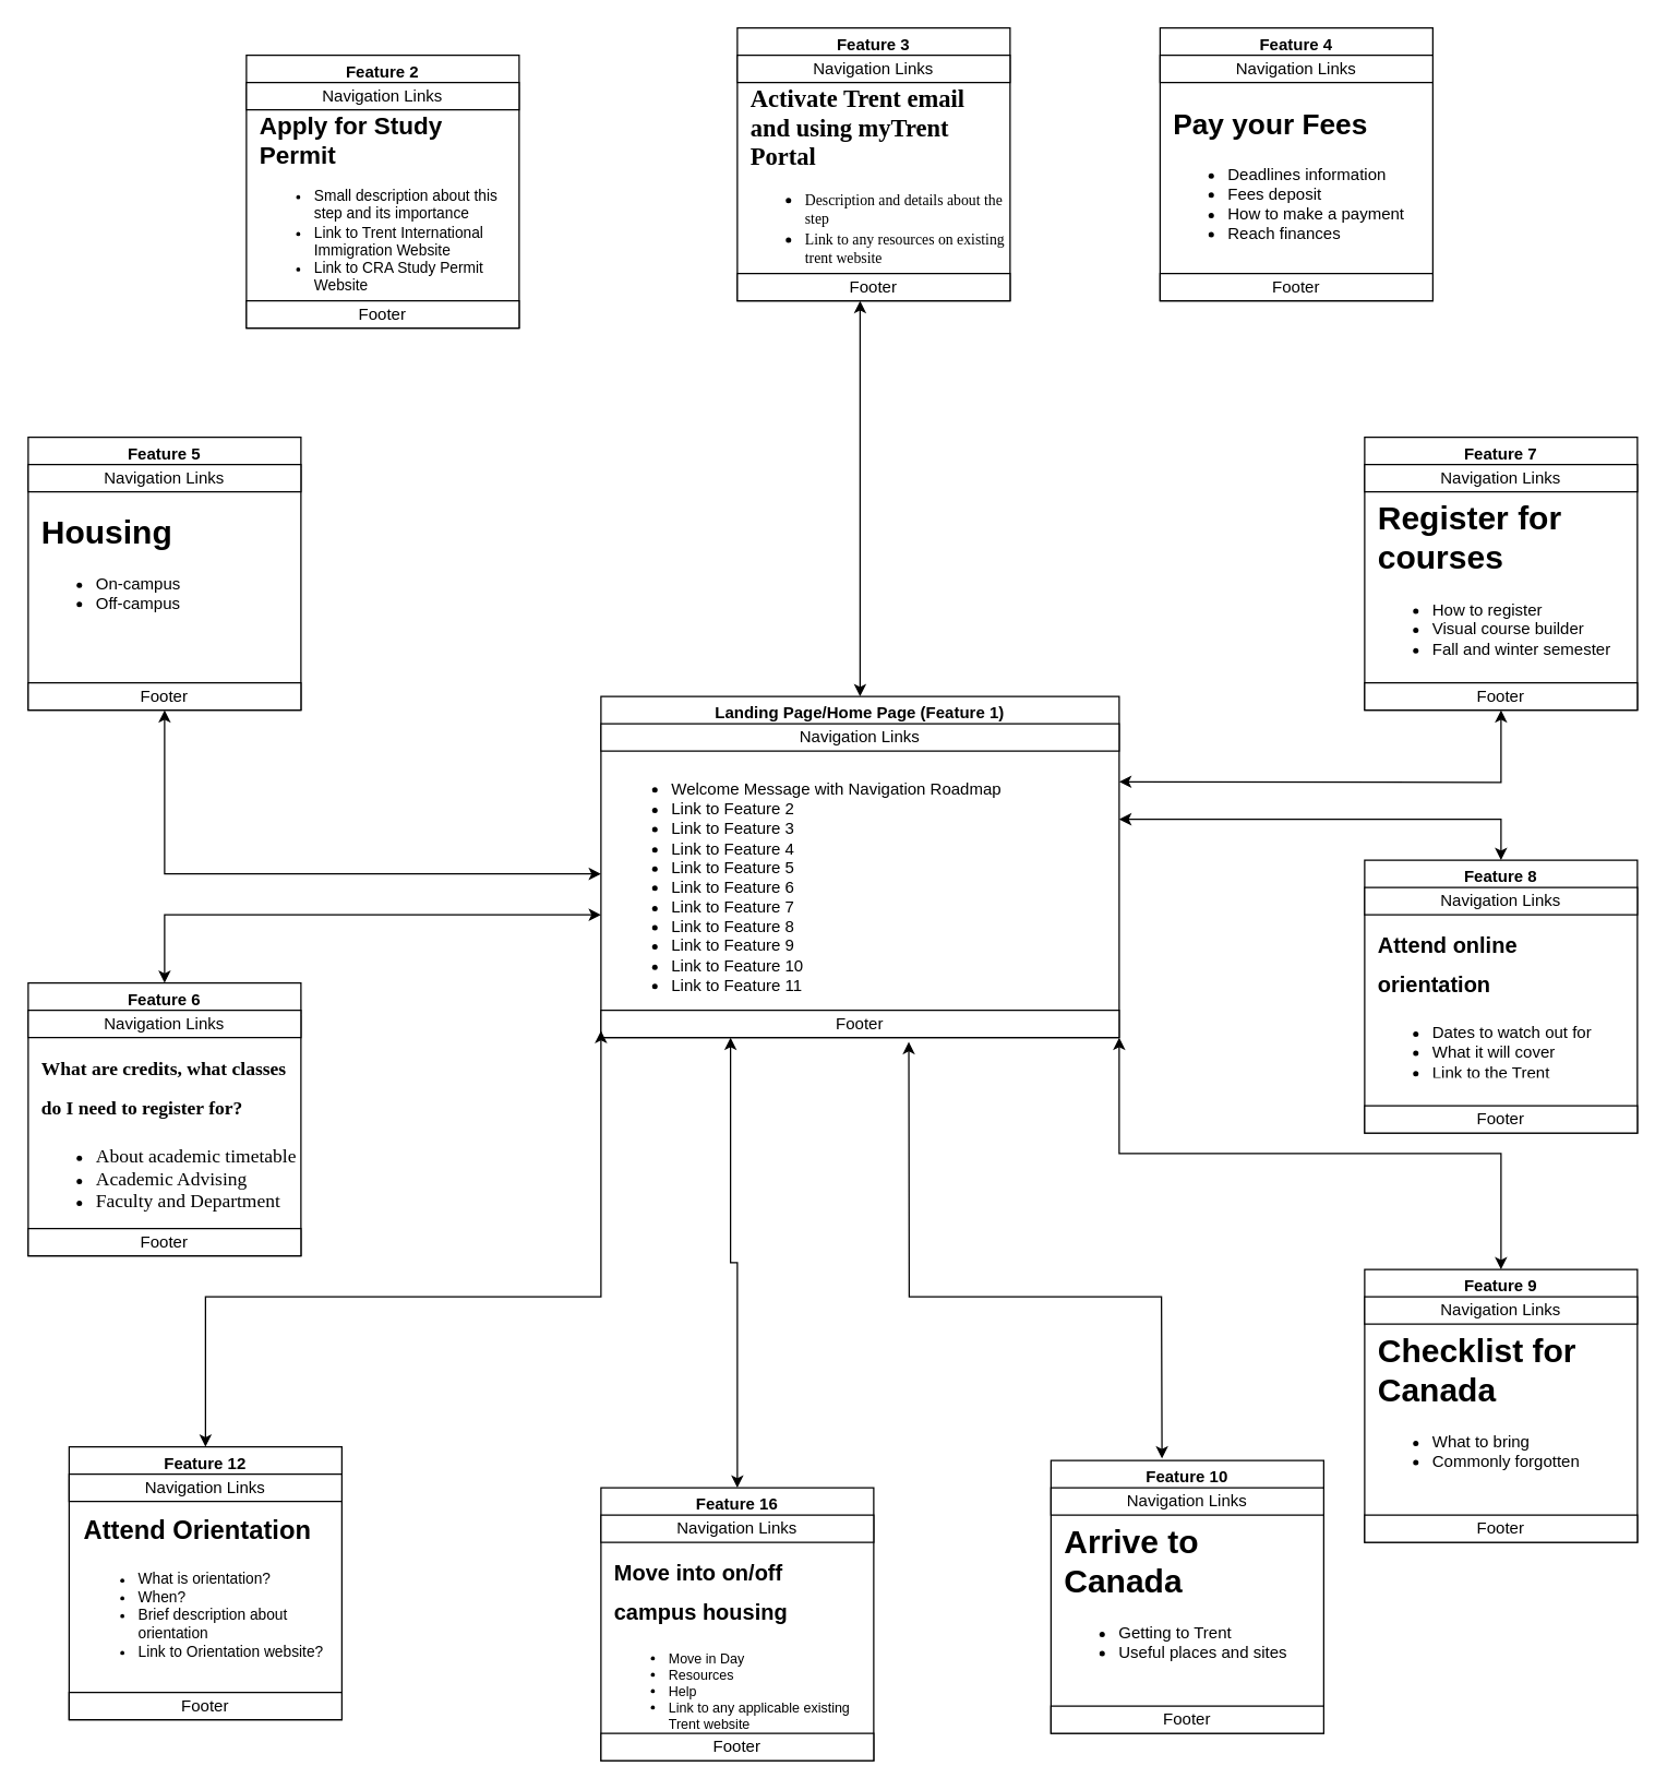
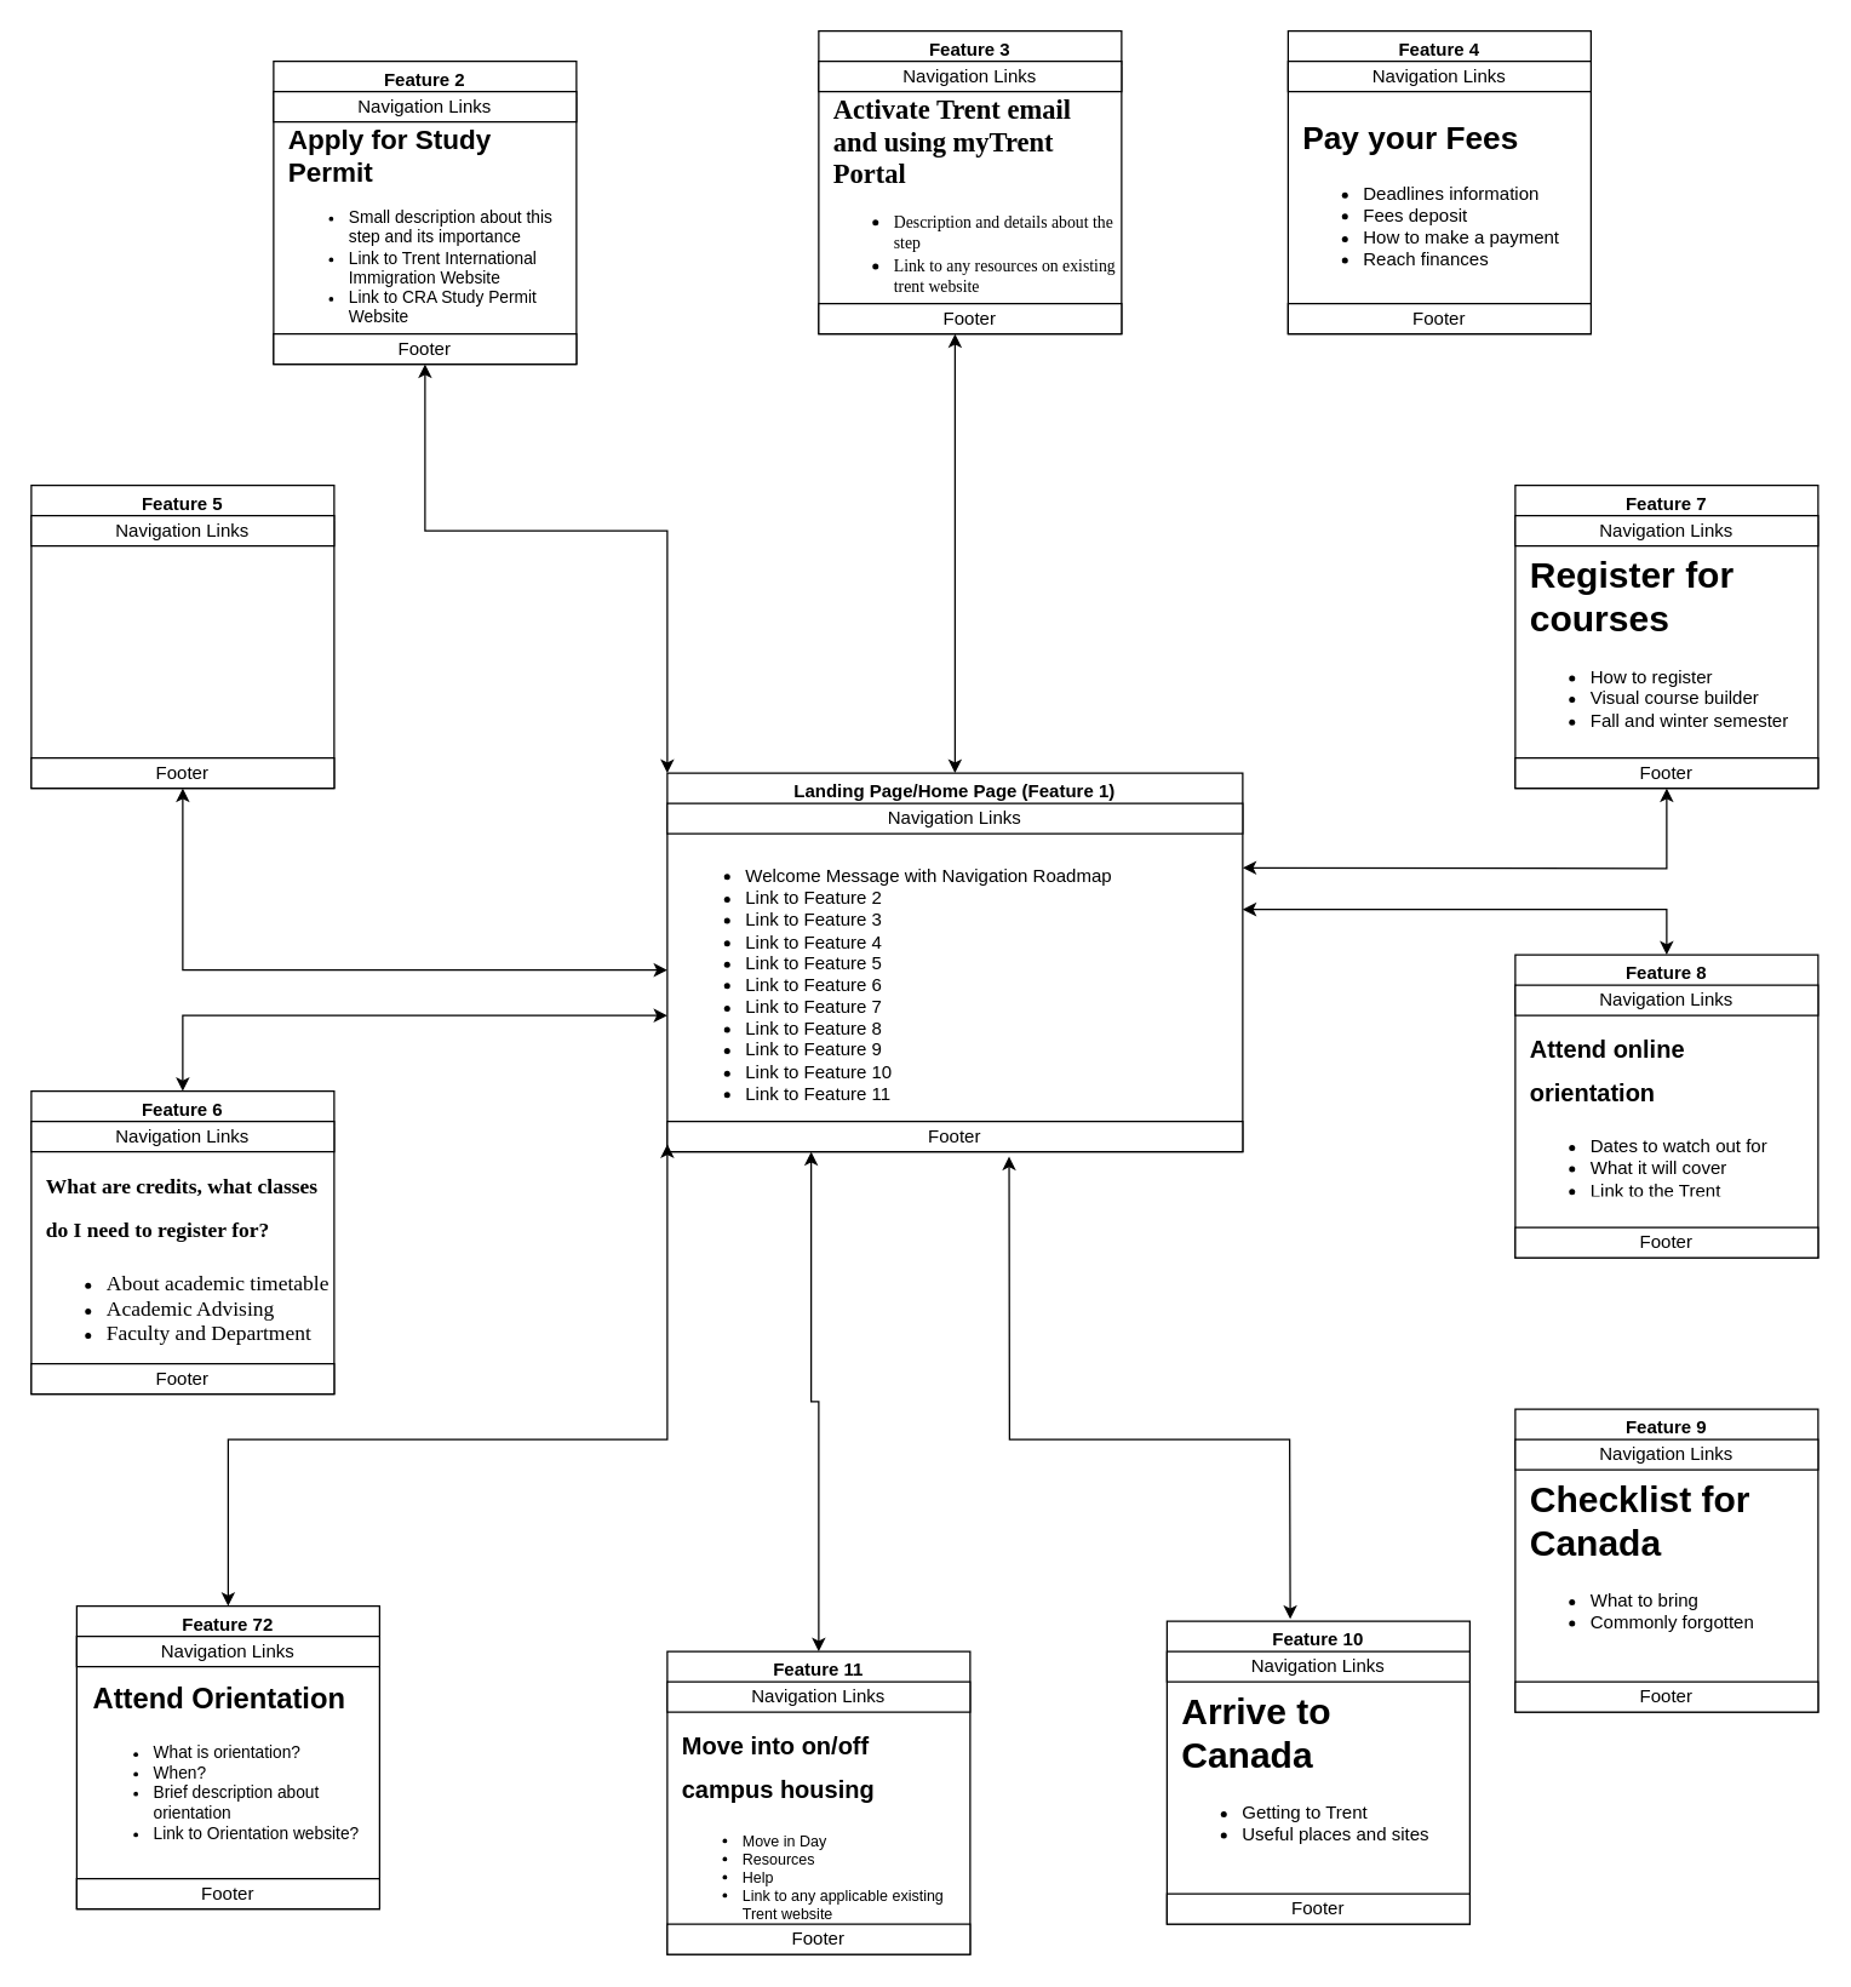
+ <mxCell id="10" value="" style="endArrow=classic;html=1;rounded=0;entryX=0.5;entryY=1;entryDx=0;entryDy=0;exitX=0;exitY=0;exitDx=0;exitDy=0;startArrow=classic;startFill=1;" edge="1" parent="1" source="2" target="6"><mxGeometry width="50" height="50" relative="1" as="geometry"><mxPoint x="300" y="10" as="sourcePoint" /><mxPoint x="100" y="30" as="targetPoint" /><Array as="points"><mxPoint x="440" y="350" /><mxPoint x="280" y="350" /></Array></mxGeometry></mxCell>
- <mxCell id="17" value="&lt;h1&gt;Housing&lt;/h1&gt;&lt;ul&gt;&lt;li&gt;On-campus&lt;/li&gt;&lt;li&gt;Off-campus&lt;/li&gt;&lt;/ul&gt;" style="text;html=1;strokeColor=none;fillColor=none;spacing=5;spacingTop=-20;whiteSpace=wrap;overflow=hidden;rounded=0;" vertex="1" parent="15"><mxGeometry x="5" y="50" width="190" height="120" as="geometry" /></mxCell>
- <mxCell id="59" value="" style="endArrow=classic;startArrow=classic;html=1;rounded=0;fontSize=10;exitX=1;exitY=1;exitDx=0;exitDy=0;entryX=0.5;entryY=0;entryDx=0;entryDy=0;edgeStyle=orthogonalEdgeStyle;" edge="1" parent="1" source="2" target="39"><mxGeometry width="50" height="50" relative="1" as="geometry"><mxPoint x="850" y="860" as="sourcePoint" /><mxPoint x="900" y="810" as="targetPoint" /></mxGeometry></mxCell>
- <mxCell id="31" value="Feature 12" style="swimlane;" vertex="1" parent="1"><mxGeometry x="50" y="1060" width="200" height="200" as="geometry" /></mxCell>
+ <mxCell id="31" value="Feature 72" style="swimlane;" vertex="1" parent="1"><mxGeometry x="50" y="1060" width="200" height="200" as="geometry" /></mxCell>
- <mxCell id="27" value="Feature 16" style="swimlane;" vertex="1" parent="1"><mxGeometry x="440" y="1090" width="200" height="200" as="geometry" /></mxCell>
+ <mxCell id="27" value="Feature 11" style="swimlane;" vertex="1" parent="1"><mxGeometry x="440" y="1090" width="200" height="200" as="geometry" /></mxCell>
